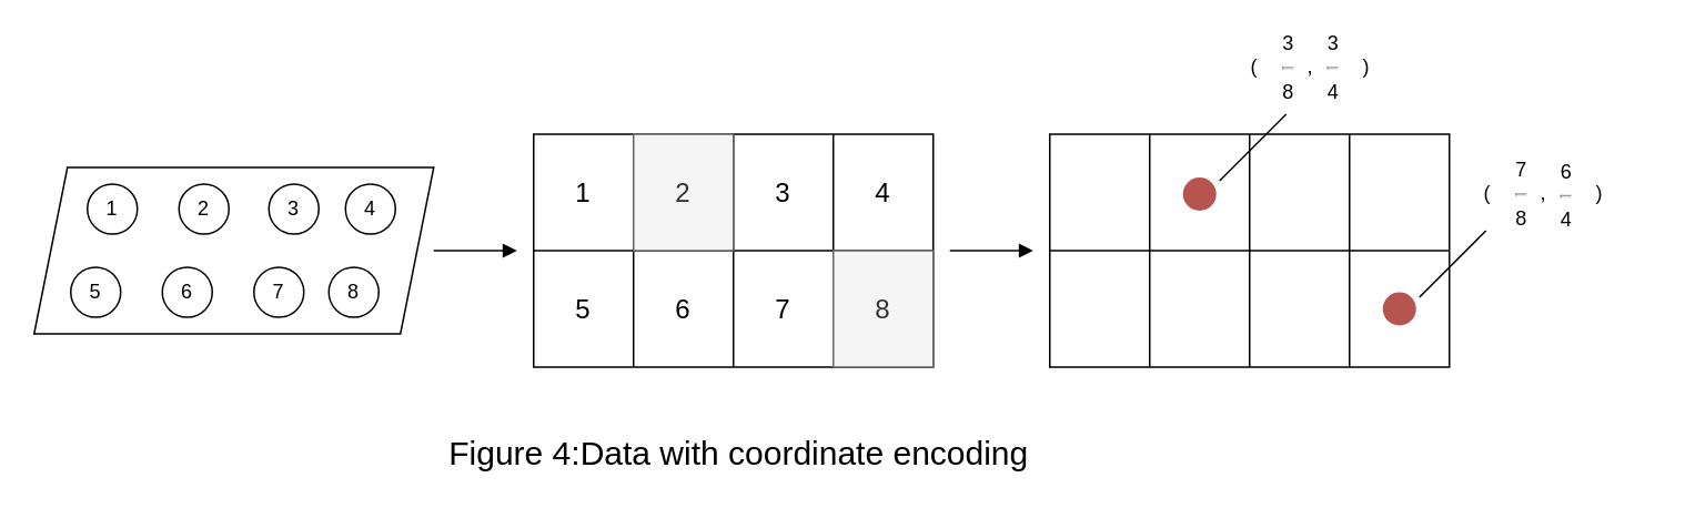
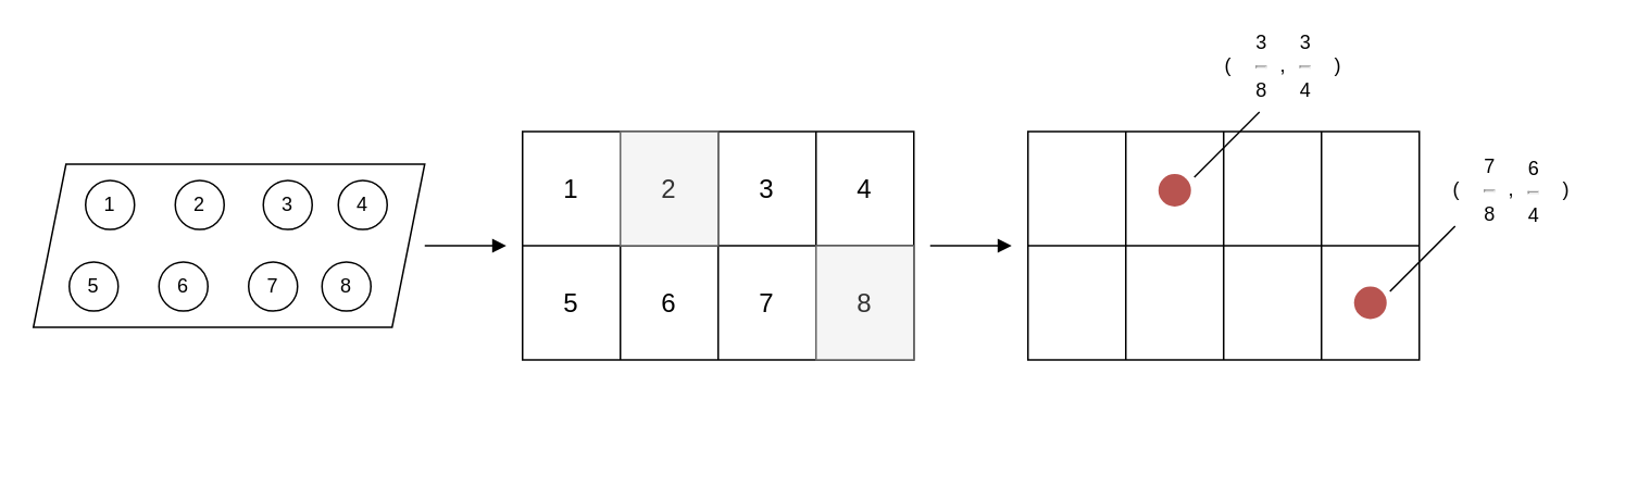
- <mxCell id="11" value="&lt;font style=&quot;font-size: 20px&quot;&gt;Figure 4:Data with coordinate encoding&lt;/font&gt;" style="text;html=1;strokeColor=none;fillColor=none;align=center;verticalAlign=middle;whiteSpace=wrap;rounded=0;" vertex="1" parent="1"><mxGeometry x="250" y="260" width="387" height="22.93" as="geometry" /></mxCell>
